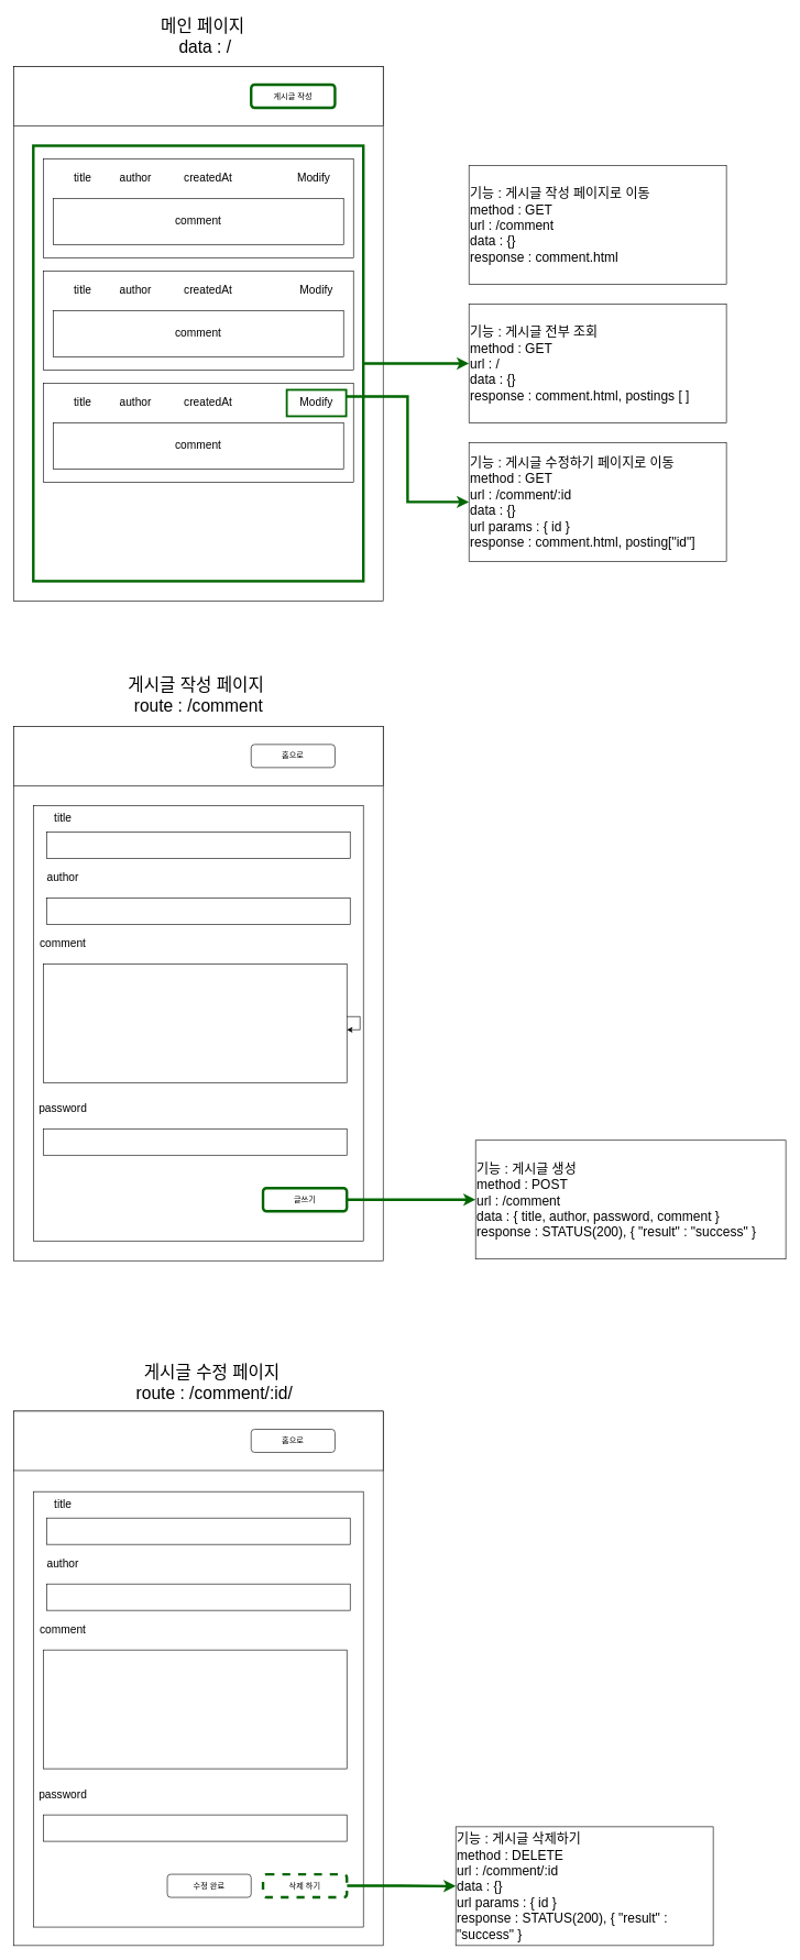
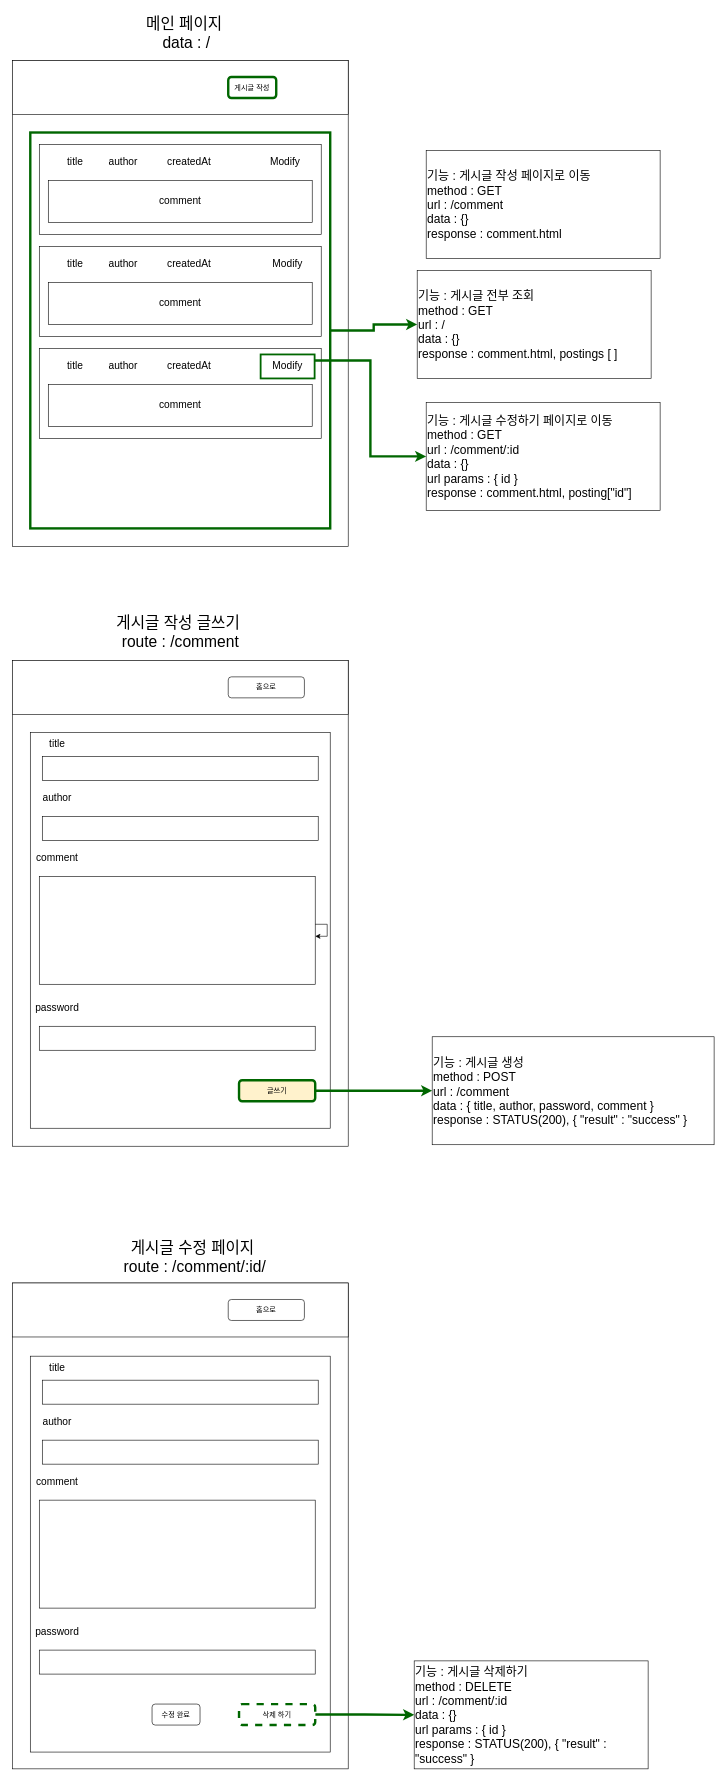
- <mxCell id="4" value="게시글 작성" style="rounded=1;whiteSpace=wrap;html=1;strokeWidth=4;strokeColor=#006600;" parent="1" vertex="1"><mxGeometry x="380" y="127.5" width="127" height="35" as="geometry" /></mxCell>
+ <mxCell id="4" value="게시글 작성" style="rounded=1;whiteSpace=wrap;html=1;strokeWidth=4;strokeColor=#006600;" parent="1" vertex="1"><mxGeometry x="380" y="127.5" width="80" height="35" as="geometry" /></mxCell>
- <mxCell id="49" value="기능 : 게시글 전부 조회&lt;br&gt;method : GET&lt;br&gt;url : /&lt;br&gt;data : {}&lt;br&gt;response : comment.html, postings [ ]" style="text;html=1;fillColor=none;align=left;verticalAlign=middle;whiteSpace=wrap;rounded=0;fontSize=20;strokeColor=#000000;" parent="1" vertex="1"><mxGeometry x="710" y="460" width="390" height="180" as="geometry" /></mxCell>
+ <mxCell id="49" value="기능 : 게시글 전부 조회&lt;br&gt;method : GET&lt;br&gt;url : /&lt;br&gt;data : {}&lt;br&gt;response : comment.html, postings [ ]" style="text;html=1;fillColor=none;align=left;verticalAlign=middle;whiteSpace=wrap;rounded=0;fontSize=20;strokeColor=#000000;" parent="1" vertex="1"><mxGeometry x="695" y="450" width="390" height="180" as="geometry" /></mxCell>
- <mxCell id="48" value="게시글 작성 페이지&amp;nbsp;&lt;br&gt;route : /comment" style="text;html=1;align=center;verticalAlign=middle;resizable=0;points=[];autosize=1;strokeColor=none;fontSize=26;" parent="1" vertex="1"><mxGeometry x="190" y="1019" width="220" height="70" as="geometry" /></mxCell>
+ <mxCell id="48" value="게시글 작성 글쓰기&amp;nbsp;&lt;br&gt;route : /comment" style="text;html=1;align=center;verticalAlign=middle;resizable=0;points=[];autosize=1;strokeColor=none;fontSize=26;" parent="1" vertex="1"><mxGeometry x="190" y="1019" width="220" height="70" as="geometry" /></mxCell>
- <mxCell id="39" value="글쓰기" style="rounded=1;whiteSpace=wrap;html=1;strokeColor=#006600;strokeWidth=4;" parent="1" vertex="1"><mxGeometry x="398" y="1800" width="127" height="35" as="geometry" /></mxCell>
+ <mxCell id="39" value="글쓰기" style="rounded=1;whiteSpace=wrap;html=1;strokeColor=#006600;strokeWidth=4;fillColor=#fff2cc;" parent="1" vertex="1"><mxGeometry x="398" y="1800" width="127" height="35" as="geometry" /></mxCell>
- <mxCell id="64" value="수정 완료" style="rounded=1;whiteSpace=wrap;html=1;" parent="1" vertex="1"><mxGeometry x="253" y="2840" width="127" height="35" as="geometry" /></mxCell>
+ <mxCell id="64" value="수정 완료" style="rounded=1;whiteSpace=wrap;html=1;" parent="1" vertex="1"><mxGeometry x="253" y="2840" width="80" height="35" as="geometry" /></mxCell>
